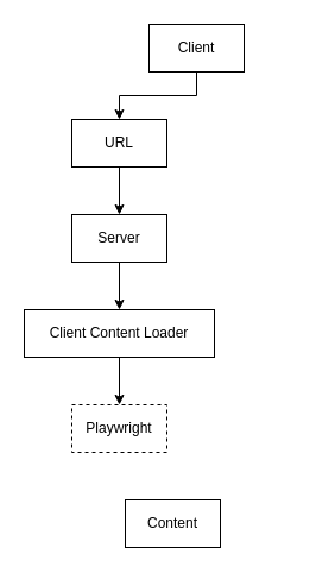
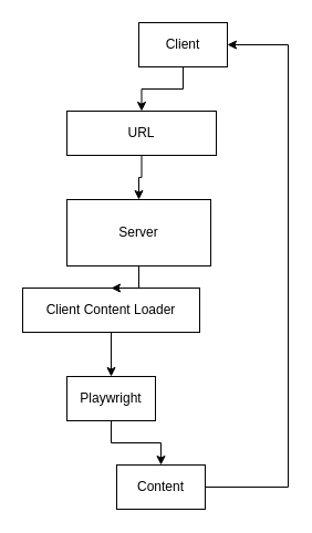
- <mxCell id="3" value="URL" style="whiteSpace=wrap;html=1;" vertex="1" parent="1"><mxGeometry x="60" y="100" width="80" height="40" as="geometry" /></mxCell>
+ <mxCell id="3" value="URL" style="whiteSpace=wrap;html=1;" vertex="1" parent="1"><mxGeometry x="60" y="100" width="135" height="40" as="geometry" /></mxCell>
- <mxCell id="11" value="Server" style="whiteSpace=wrap;html=1;" vertex="1" parent="1"><mxGeometry x="60" y="180" width="80" height="40" as="geometry" /></mxCell>
+ <mxCell id="11" value="Server" style="whiteSpace=wrap;html=1;" vertex="1" parent="1"><mxGeometry x="60" y="180" width="130" height="60" as="geometry" /></mxCell>
+ <mxCell id="6" style="edgeStyle=orthogonalEdgeStyle;rounded=0;orthogonalLoop=1;jettySize=auto;html=1;" edge="1" parent="1" source="7" target="9"><mxGeometry relative="1" as="geometry"><Array as="points"><mxPoint x="260" y="440" /><mxPoint x="260" y="40" /></Array></mxGeometry></mxCell>
- <mxCell id="13" value="Playwright" style="whiteSpace=wrap;html=1;dashed=1;" vertex="1" parent="1"><mxGeometry x="60" y="340" width="80" height="40" as="geometry" /></mxCell>
+ <mxCell id="13" value="Playwright" style="whiteSpace=wrap;html=1;" vertex="1" parent="1"><mxGeometry x="60" y="340" width="80" height="40" as="geometry" /></mxCell>
+ <mxCell id="12" style="edgeStyle=orthogonalEdgeStyle;rounded=0;orthogonalLoop=1;jettySize=auto;html=1;" edge="1" parent="1" source="13" target="7"><mxGeometry relative="1" as="geometry" /></mxCell>
